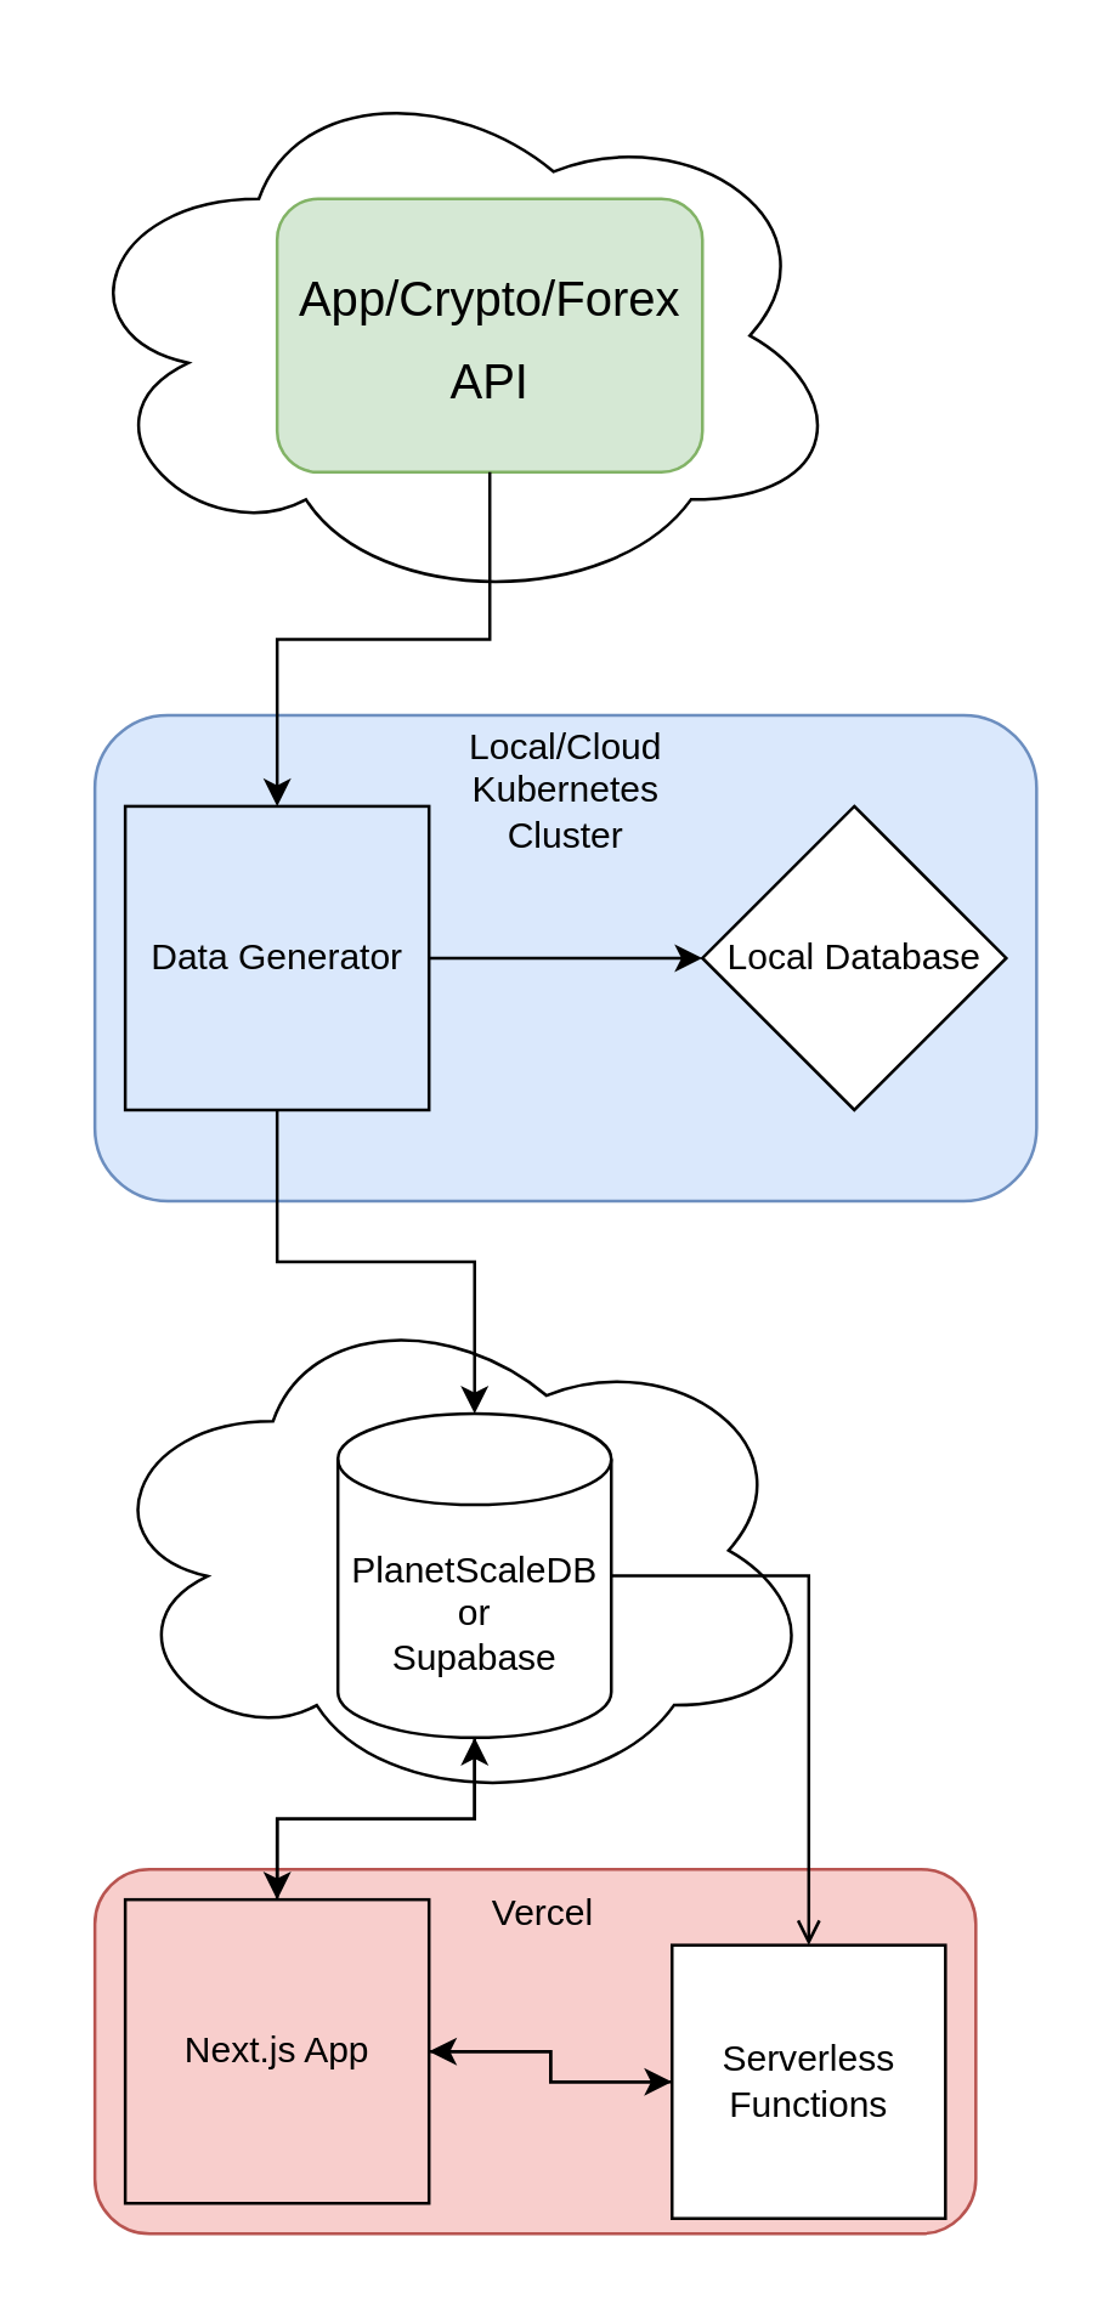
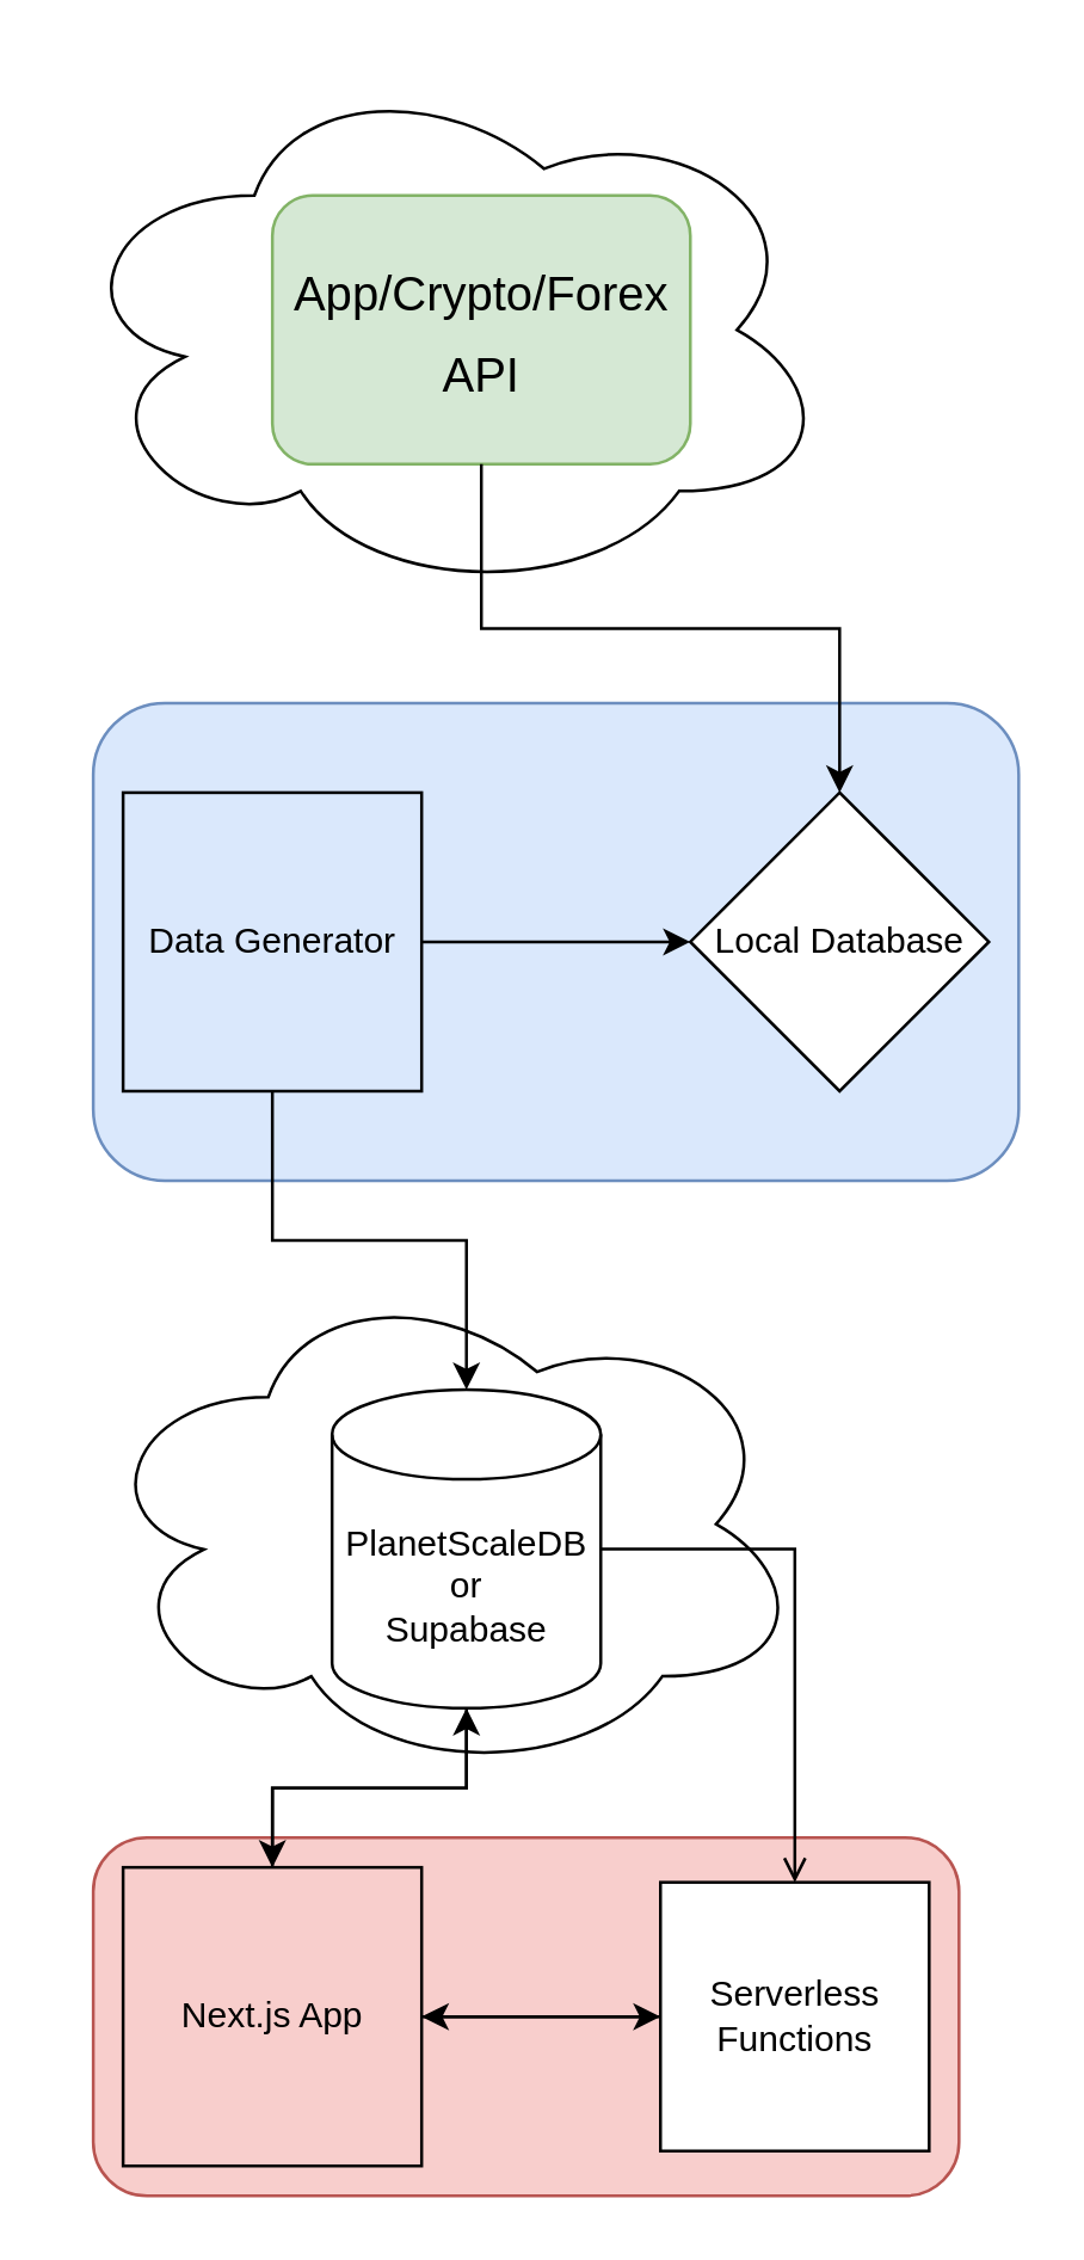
- <mxCell id="10" style="edgeStyle=orthogonalEdgeStyle;rounded=0;orthogonalLoop=1;jettySize=auto;html=1;exitX=0.5;exitY=1;exitDx=0;exitDy=0;" edge="1" parent="1" source="5" target="8"><mxGeometry relative="1" as="geometry" /></mxCell>
+ <mxCell id="10" style="edgeStyle=orthogonalEdgeStyle;rounded=0;orthogonalLoop=1;jettySize=auto;html=1;exitX=0.5;exitY=1;exitDx=0;exitDy=0;" edge="1" parent="1" source="5" target="9"><mxGeometry relative="1" as="geometry" /></mxCell>
- <mxCell id="11" value="Local/Cloud Kubernetes Cluster" style="text;html=1;strokeColor=none;fillColor=none;align=center;verticalAlign=middle;whiteSpace=wrap;rounded=0;" vertex="1" parent="1"><mxGeometry x="140.69" y="235" width="90" height="50" as="geometry" /></mxCell>
- <mxCell id="20" value="Vercel" style="text;html=1;strokeColor=none;fillColor=none;align=center;verticalAlign=middle;whiteSpace=wrap;rounded=0;" vertex="1" parent="1"><mxGeometry x="145.69" y="615" width="65" height="30" as="geometry" /></mxCell>
- <mxCell id="16" value="Serverless Functions" style="whiteSpace=wrap;html=1;aspect=fixed;" vertex="1" parent="1"><mxGeometry x="220.69" y="640" width="90" height="90" as="geometry" /></mxCell>
+ <mxCell id="16" value="Serverless Functions" style="whiteSpace=wrap;html=1;aspect=fixed;" vertex="1" parent="1"><mxGeometry x="220.69" y="630" width="90" height="90" as="geometry" /></mxCell>
